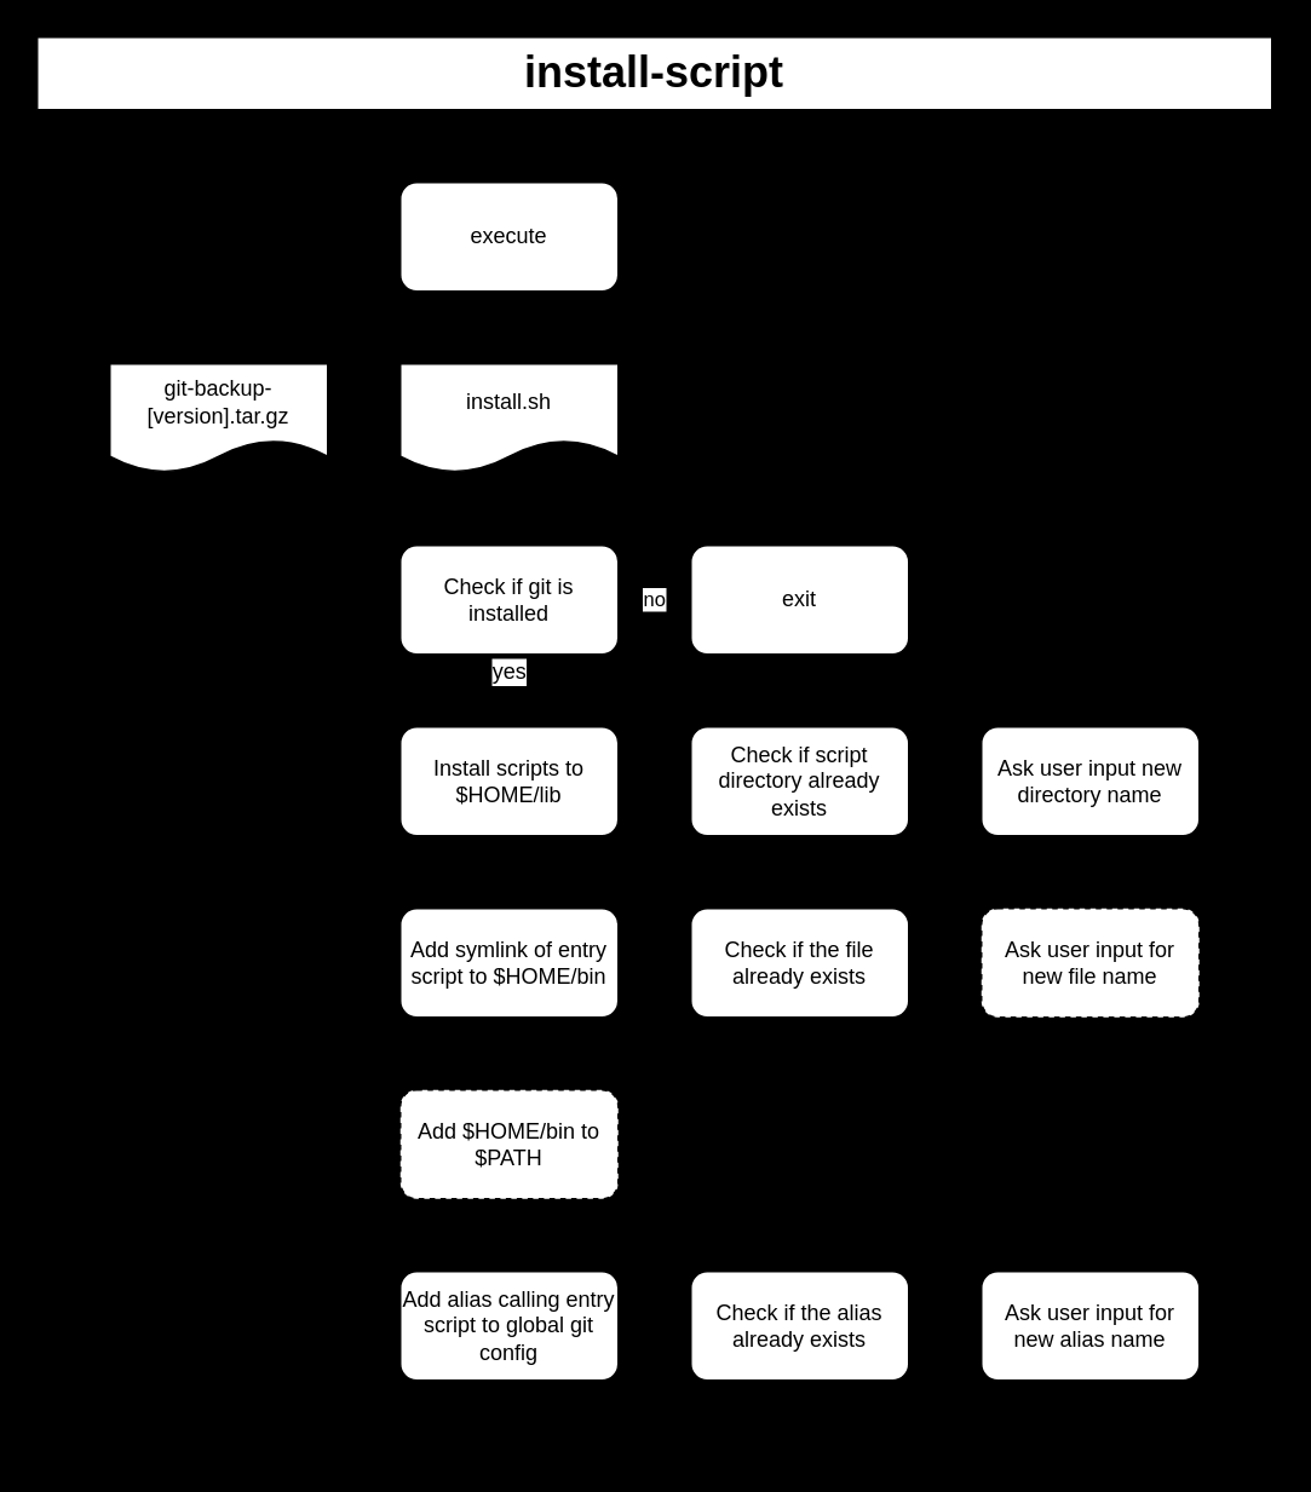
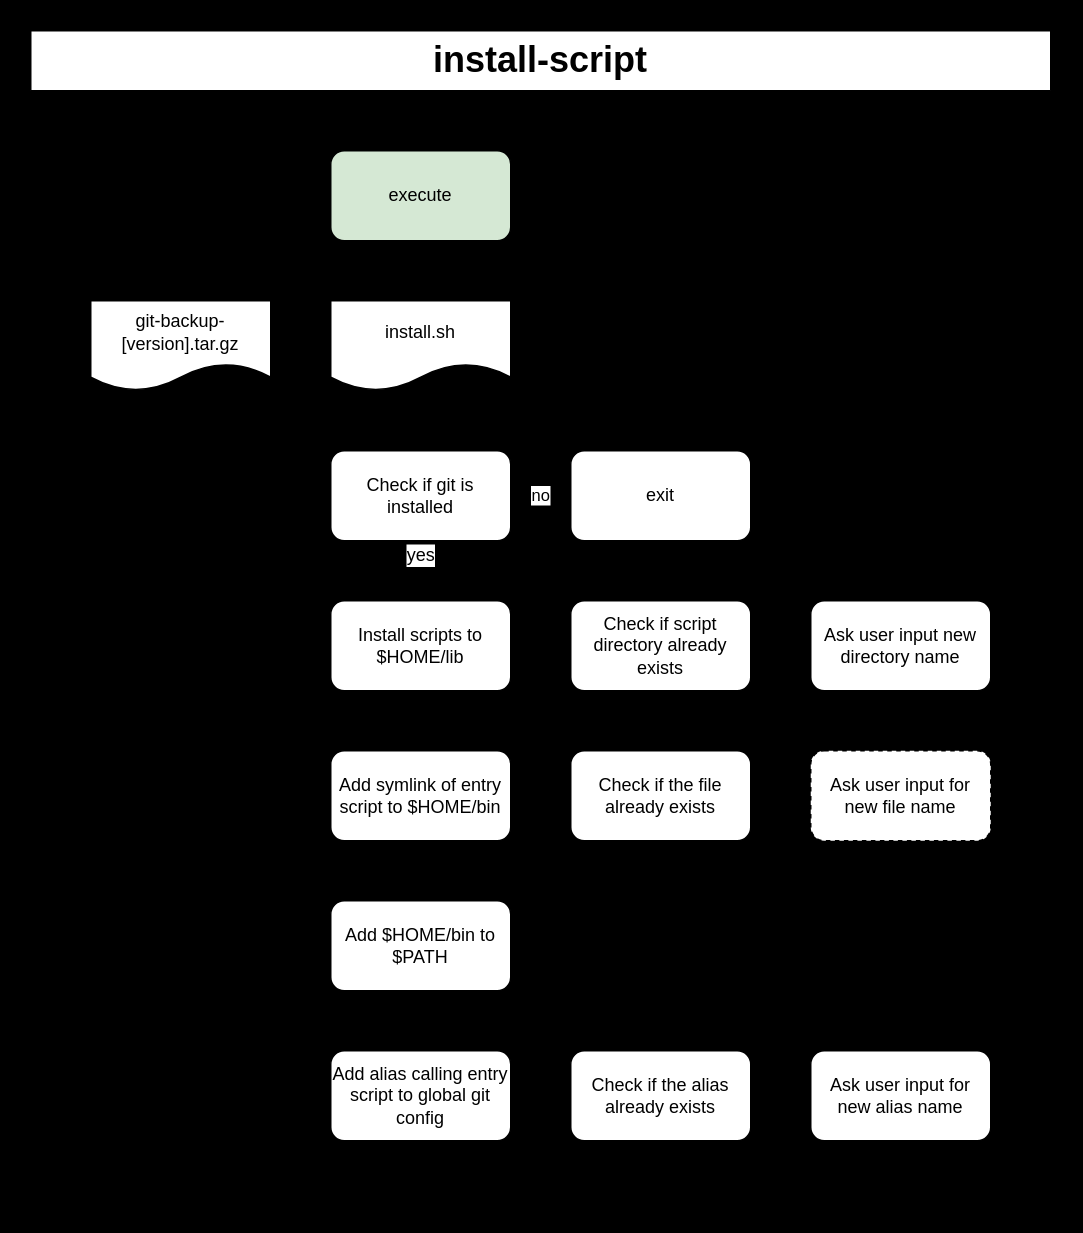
- <mxCell id="35" value="execute" style="rounded=1;whiteSpace=wrap;html=1;" parent="2" vertex="1"><mxGeometry x="200" y="80" width="120" height="60" as="geometry" /></mxCell>
+ <mxCell id="35" value="execute" style="rounded=1;whiteSpace=wrap;html=1;fillColor=#d5e8d4;" parent="2" vertex="1"><mxGeometry x="200" y="80" width="120" height="60" as="geometry" /></mxCell>
- <mxCell id="33" value="Add $HOME/bin to $PATH" style="rounded=1;whiteSpace=wrap;html=1;dashed=1;" parent="2" vertex="1"><mxGeometry x="200" y="580" width="120" height="60" as="geometry" /></mxCell>
+ <mxCell id="33" value="Add $HOME/bin to $PATH" style="rounded=1;whiteSpace=wrap;html=1;" parent="2" vertex="1"><mxGeometry x="200" y="580" width="120" height="60" as="geometry" /></mxCell>
